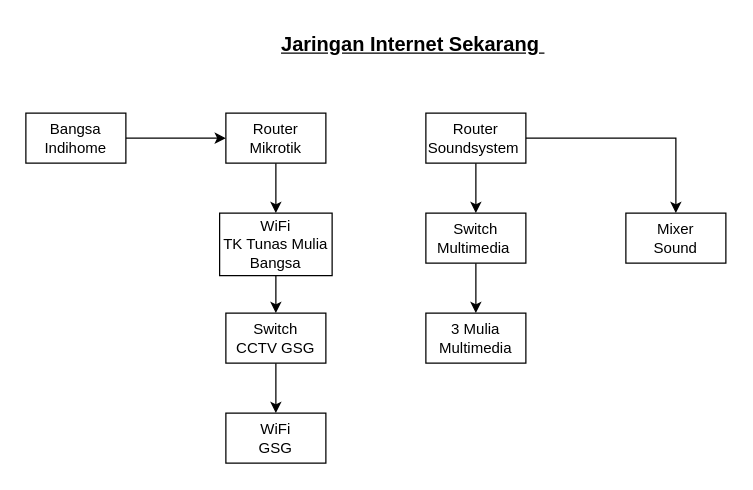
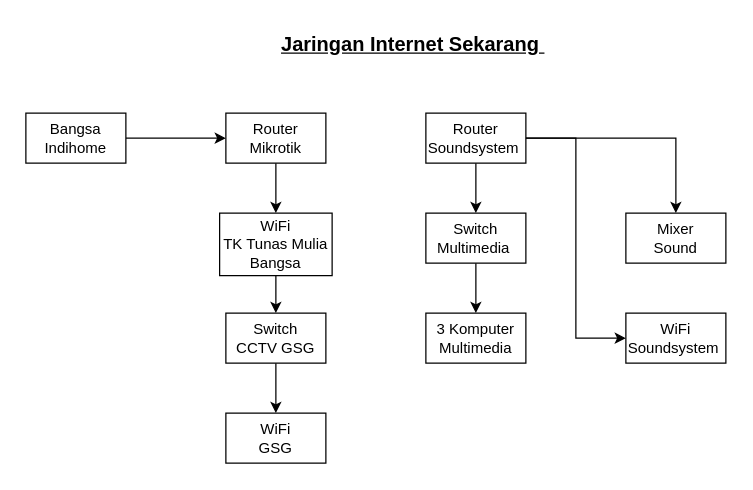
+ <mxCell id="19" style="edgeStyle=orthogonalEdgeStyle;rounded=0;orthogonalLoop=1;jettySize=auto;html=1;entryX=0;entryY=0.5;entryDx=0;entryDy=0;" edge="1" parent="1" source="8" target="17"><mxGeometry relative="1" as="geometry"><mxPoint x="480" y="270" as="targetPoint" /><Array as="points"><mxPoint x="460" y="110" /><mxPoint x="460" y="270" /></Array></mxGeometry></mxCell>
- <mxCell id="18" value="3 Mulia&lt;div&gt;Multimedia&lt;/div&gt;" style="rounded=0;whiteSpace=wrap;html=1;" vertex="1" parent="1"><mxGeometry x="340" y="250" width="80" height="40" as="geometry" /></mxCell>
+ <mxCell id="18" value="3 Komputer&lt;div&gt;Multimedia&lt;/div&gt;" style="rounded=0;whiteSpace=wrap;html=1;" vertex="1" parent="1"><mxGeometry x="340" y="250" width="80" height="40" as="geometry" /></mxCell>
+ <mxCell id="17" value="WiFi&lt;div&gt;Soundsystem&amp;nbsp;&lt;/div&gt;" style="rounded=0;whiteSpace=wrap;html=1;" vertex="1" parent="1"><mxGeometry x="500" y="250" width="80" height="40" as="geometry" /></mxCell>
